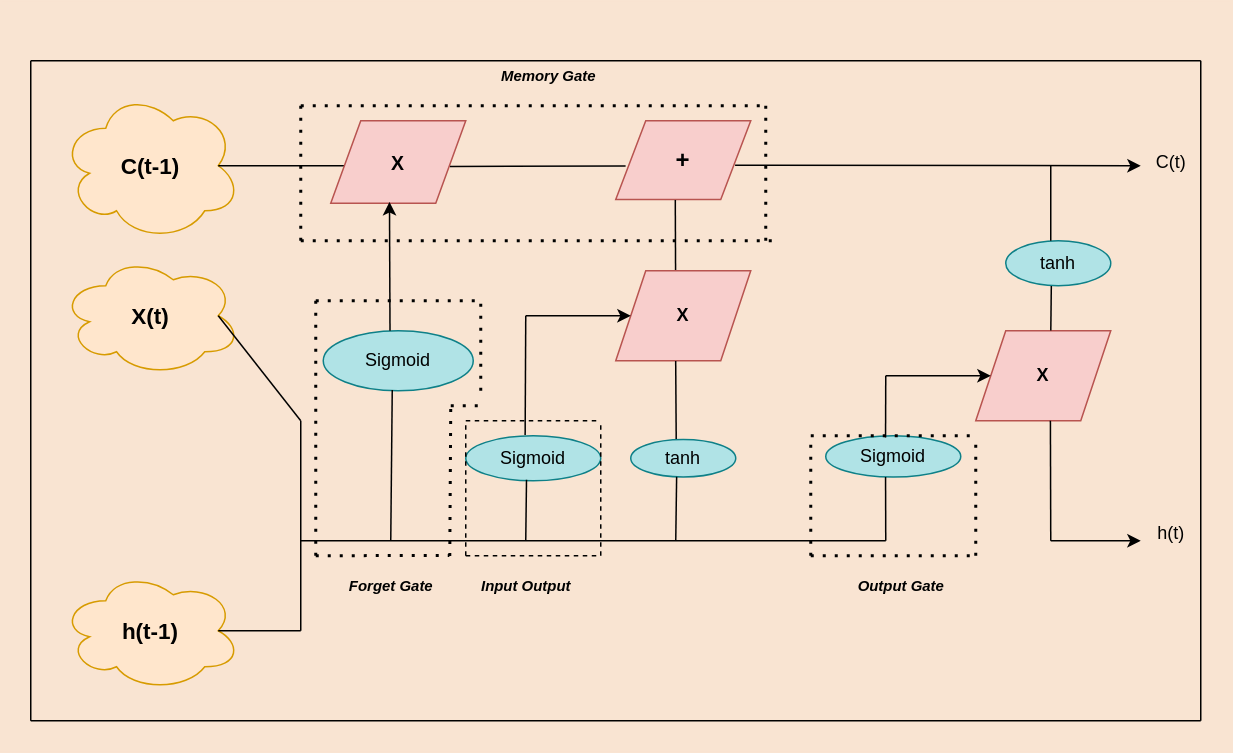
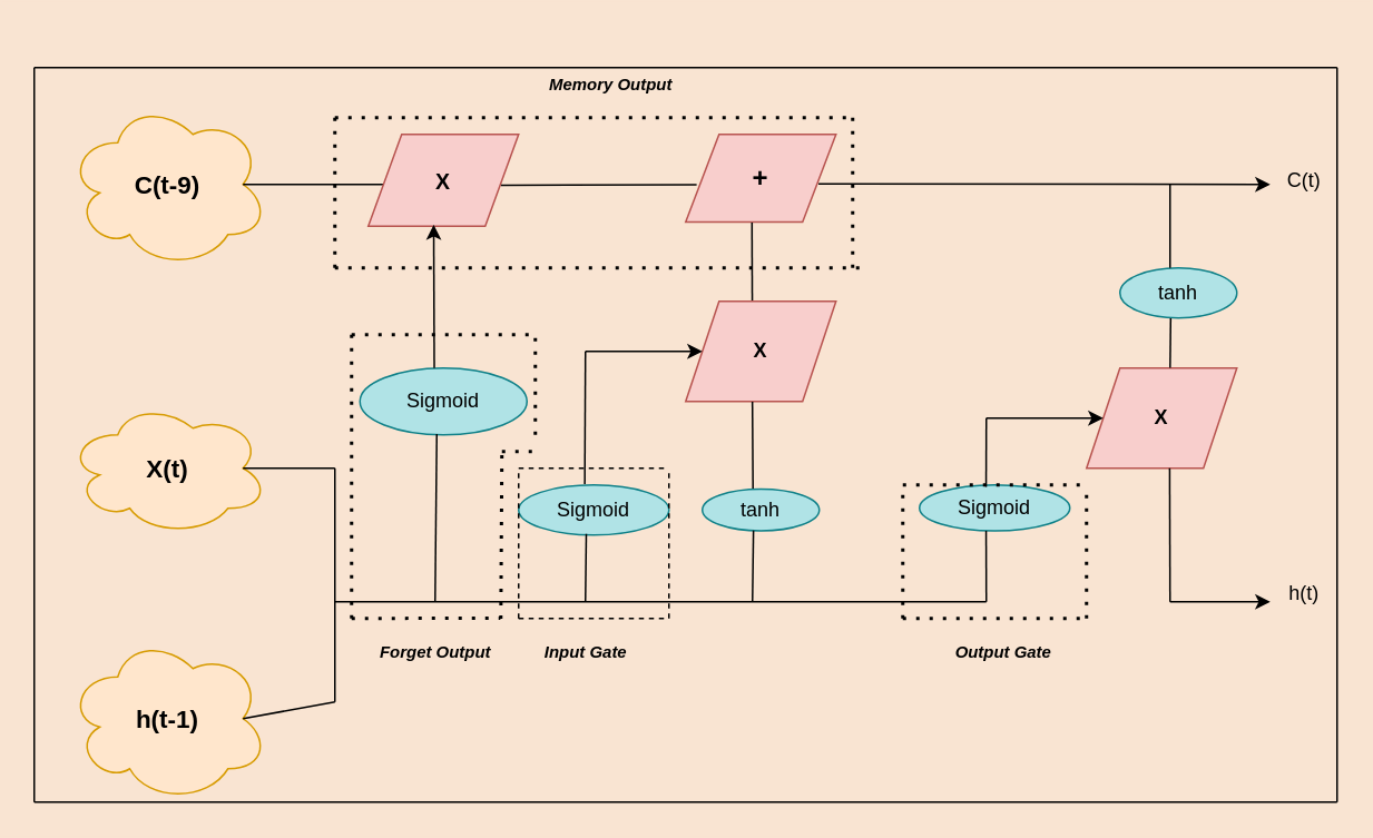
- <mxCell id="59" value="&lt;h5&gt;&lt;i&gt;Memory Gate&lt;/i&gt;&lt;/h5&gt;" style="text;html=1;align=center;verticalAlign=middle;resizable=0;points=[];autosize=1;strokeColor=none;fillColor=none;" vertex="1" parent="1"><mxGeometry x="320" y="20" width="90" height="60" as="geometry" /></mxCell>
+ <mxCell id="59" value="&lt;h5&gt;&lt;i&gt;Memory Output&lt;/i&gt;&lt;/h5&gt;" style="text;html=1;align=center;verticalAlign=middle;resizable=0;points=[];autosize=1;strokeColor=none;fillColor=none;" vertex="1" parent="1"><mxGeometry x="320" y="20" width="90" height="60" as="geometry" /></mxCell>
- <mxCell id="2" value="&lt;font style=&quot;font-size: 15px;&quot;&gt;&lt;b&gt;C(t-1)&lt;/b&gt;&lt;/font&gt;" style="ellipse;shape=cloud;whiteSpace=wrap;html=1;fillColor=#ffe6cc;strokeColor=#d79b00;" vertex="1" parent="1"><mxGeometry x="40" y="60" width="120" height="100" as="geometry" /></mxCell>
+ <mxCell id="2" value="&lt;font style=&quot;font-size: 15px;&quot;&gt;&lt;b&gt;C(t-9)&lt;/b&gt;&lt;/font&gt;" style="ellipse;shape=cloud;whiteSpace=wrap;html=1;fillColor=#ffe6cc;strokeColor=#d79b00;" vertex="1" parent="1"><mxGeometry x="40" y="60" width="120" height="100" as="geometry" /></mxCell>
- <mxCell id="8" value="&lt;font style=&quot;font-size: 15px;&quot;&gt;&lt;b&gt;X(t)&lt;/b&gt;&lt;/font&gt;" style="ellipse;shape=cloud;whiteSpace=wrap;html=1;fillColor=#ffe6cc;strokeColor=#d79b00;" vertex="1" parent="1"><mxGeometry x="40" y="170" width="120" height="80" as="geometry" /></mxCell>
+ <mxCell id="8" value="&lt;font style=&quot;font-size: 15px;&quot;&gt;&lt;b&gt;X(t)&lt;/b&gt;&lt;/font&gt;" style="ellipse;shape=cloud;whiteSpace=wrap;html=1;fillColor=#ffe6cc;strokeColor=#d79b00;" vertex="1" parent="1"><mxGeometry x="40" y="240" width="120" height="80" as="geometry" /></mxCell>
- <mxCell id="41" value="&lt;h5&gt;&lt;i&gt;Forget Gate&lt;/i&gt;&lt;/h5&gt;" style="text;html=1;align=center;verticalAlign=middle;resizable=0;points=[];autosize=1;strokeColor=none;fillColor=none;" vertex="1" parent="1"><mxGeometry x="220" y="360" width="80" height="60" as="geometry" /></mxCell>
+ <mxCell id="41" value="&lt;h5&gt;&lt;i&gt;Forget Output&lt;/i&gt;&lt;/h5&gt;" style="text;html=1;align=center;verticalAlign=middle;resizable=0;points=[];autosize=1;strokeColor=none;fillColor=none;" vertex="1" parent="1"><mxGeometry x="220" y="360" width="80" height="60" as="geometry" /></mxCell>
- <mxCell id="49" value="&lt;h5&gt;&lt;i&gt;Input Output&lt;/i&gt;&lt;/h5&gt;" style="text;html=1;align=center;verticalAlign=middle;resizable=0;points=[];autosize=1;strokeColor=none;fillColor=none;" vertex="1" parent="1"><mxGeometry x="315" y="360" width="70" height="60" as="geometry" /></mxCell>
+ <mxCell id="49" value="&lt;h5&gt;&lt;i&gt;Input Gate&lt;/i&gt;&lt;/h5&gt;" style="text;html=1;align=center;verticalAlign=middle;resizable=0;points=[];autosize=1;strokeColor=none;fillColor=none;" vertex="1" parent="1"><mxGeometry x="315" y="360" width="70" height="60" as="geometry" /></mxCell>
- <mxCell id="9" value="&lt;font style=&quot;font-size: 15px;&quot;&gt;&lt;b&gt;h(t-1)&lt;/b&gt;&lt;/font&gt;" style="ellipse;shape=cloud;whiteSpace=wrap;html=1;fillColor=#ffe6cc;strokeColor=#d79b00;" vertex="1" parent="1"><mxGeometry x="40" y="380" width="120" height="80" as="geometry" /></mxCell>
+ <mxCell id="9" value="&lt;font style=&quot;font-size: 15px;&quot;&gt;&lt;b&gt;h(t-1)&lt;/b&gt;&lt;/font&gt;" style="ellipse;shape=cloud;whiteSpace=wrap;html=1;fillColor=#ffe6cc;strokeColor=#d79b00;" vertex="1" parent="1"><mxGeometry x="40" y="380" width="120" height="100" as="geometry" /></mxCell>
